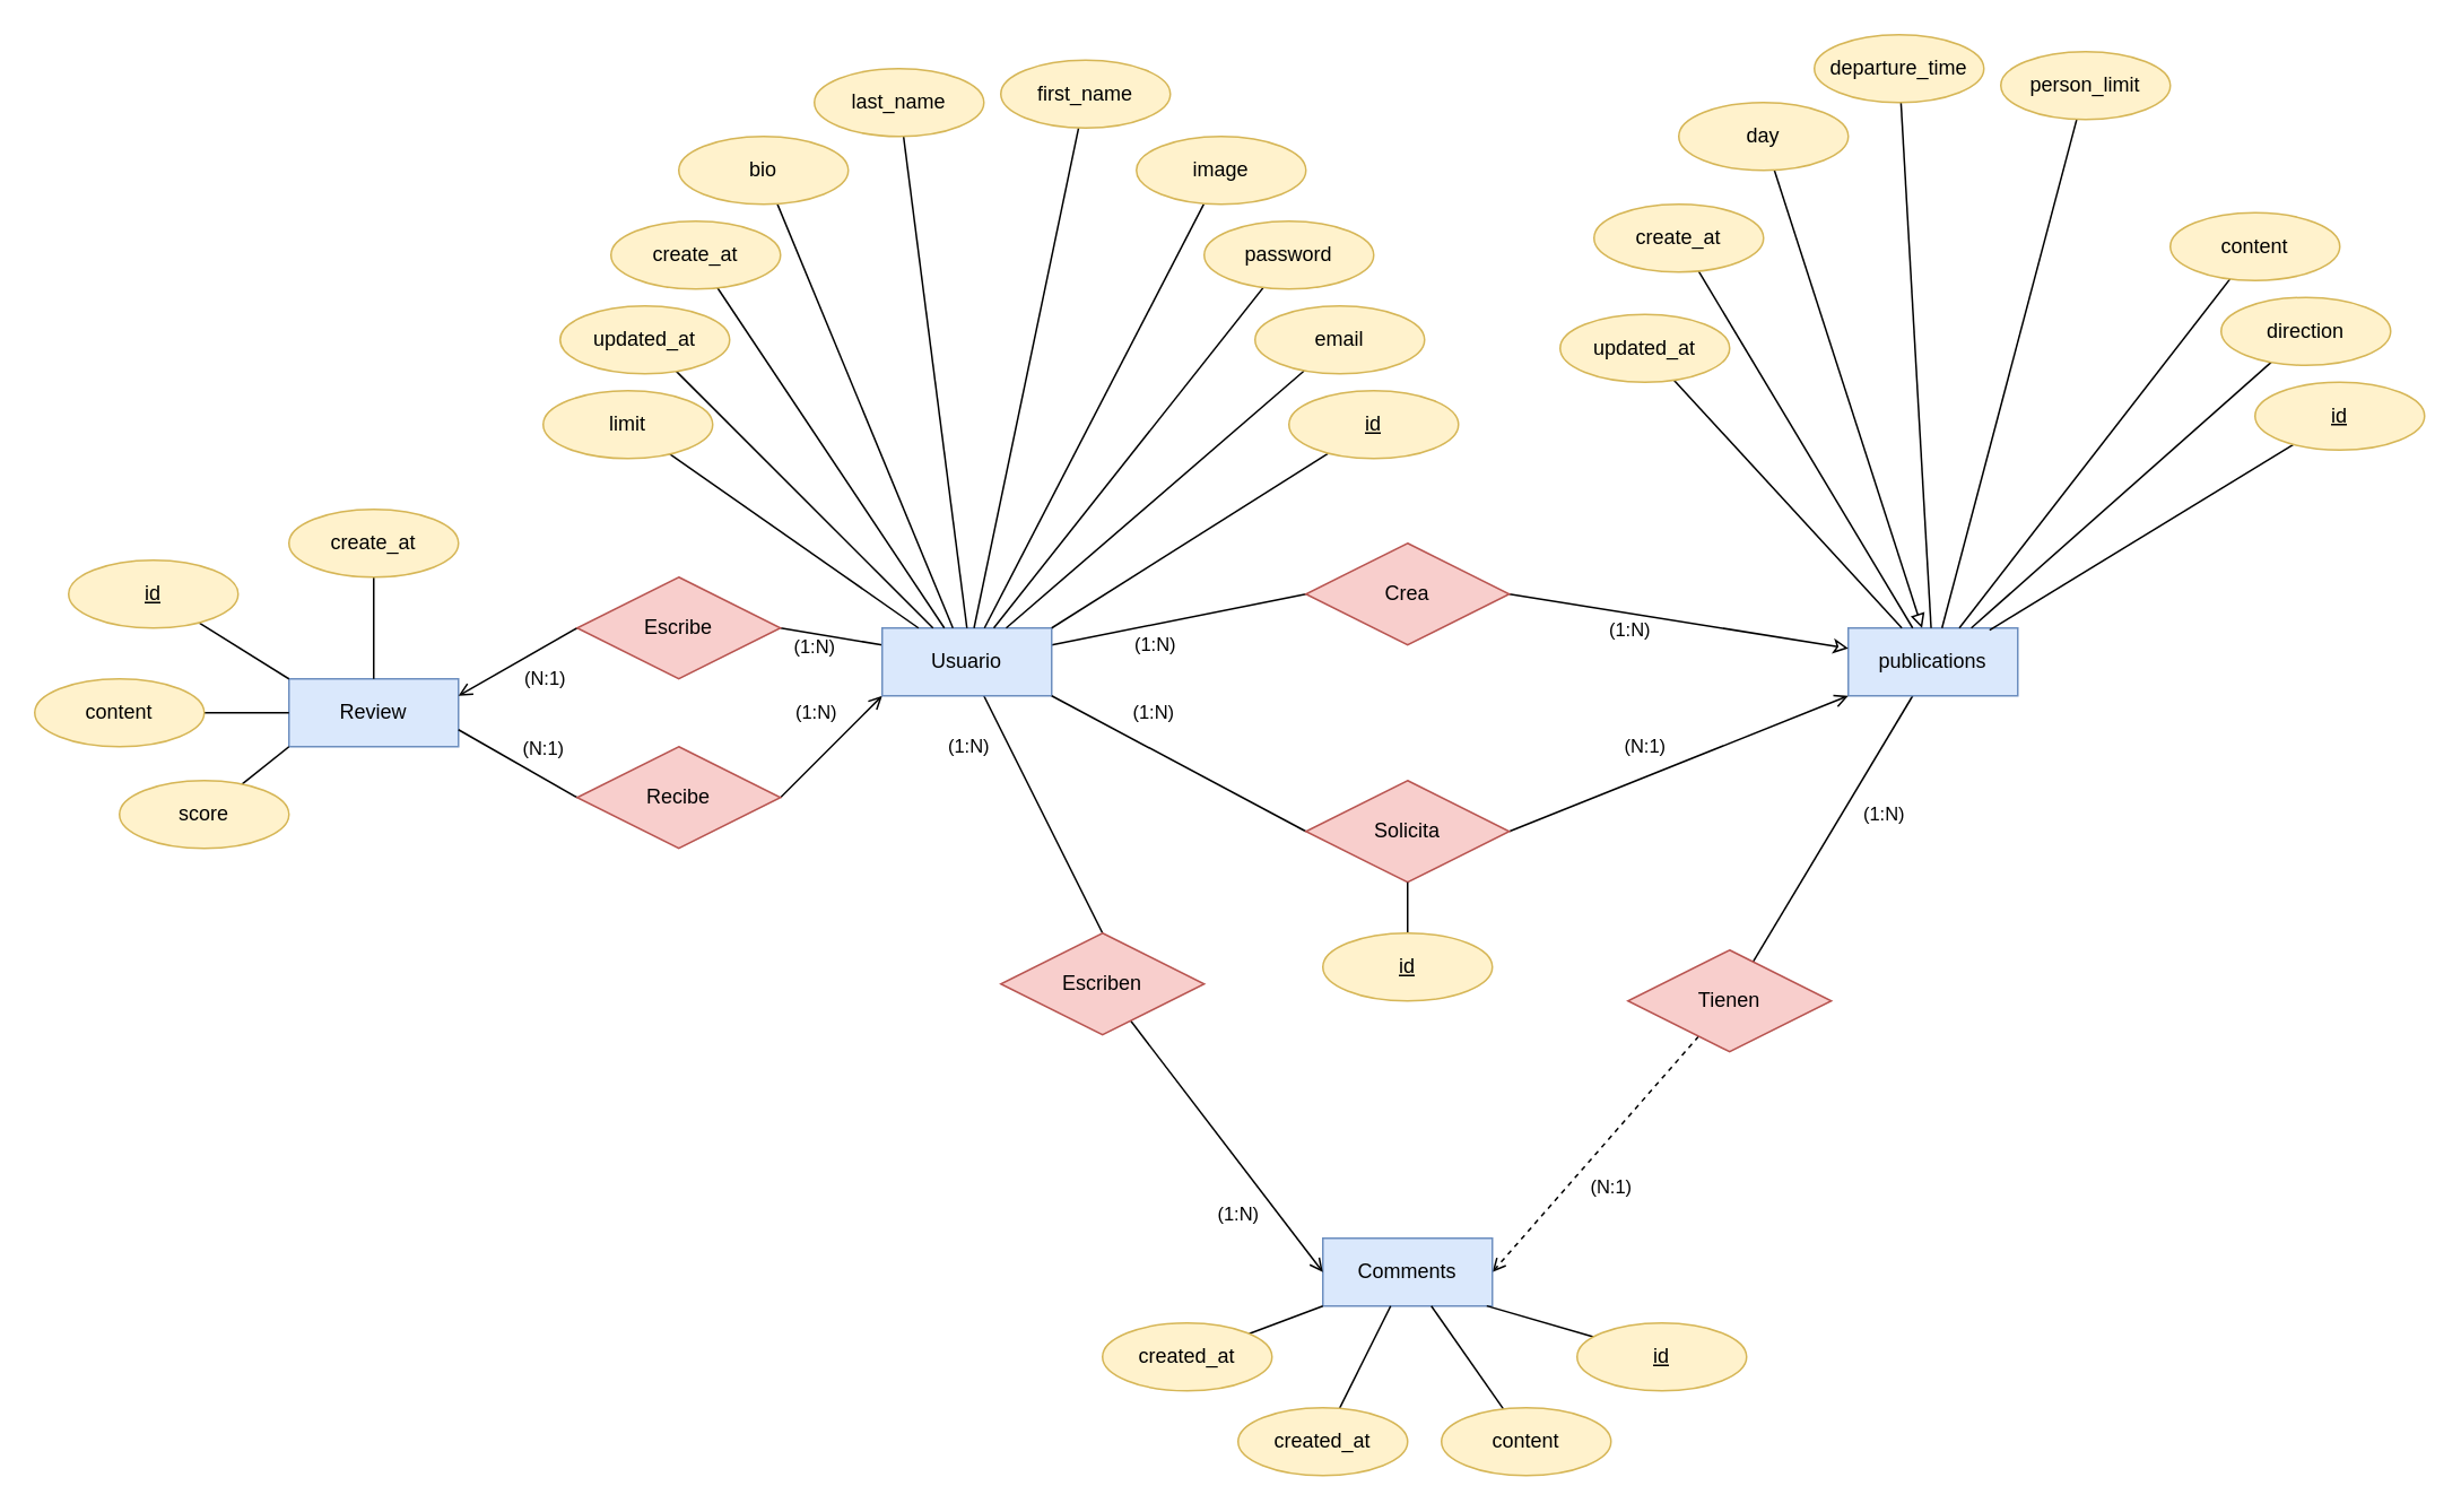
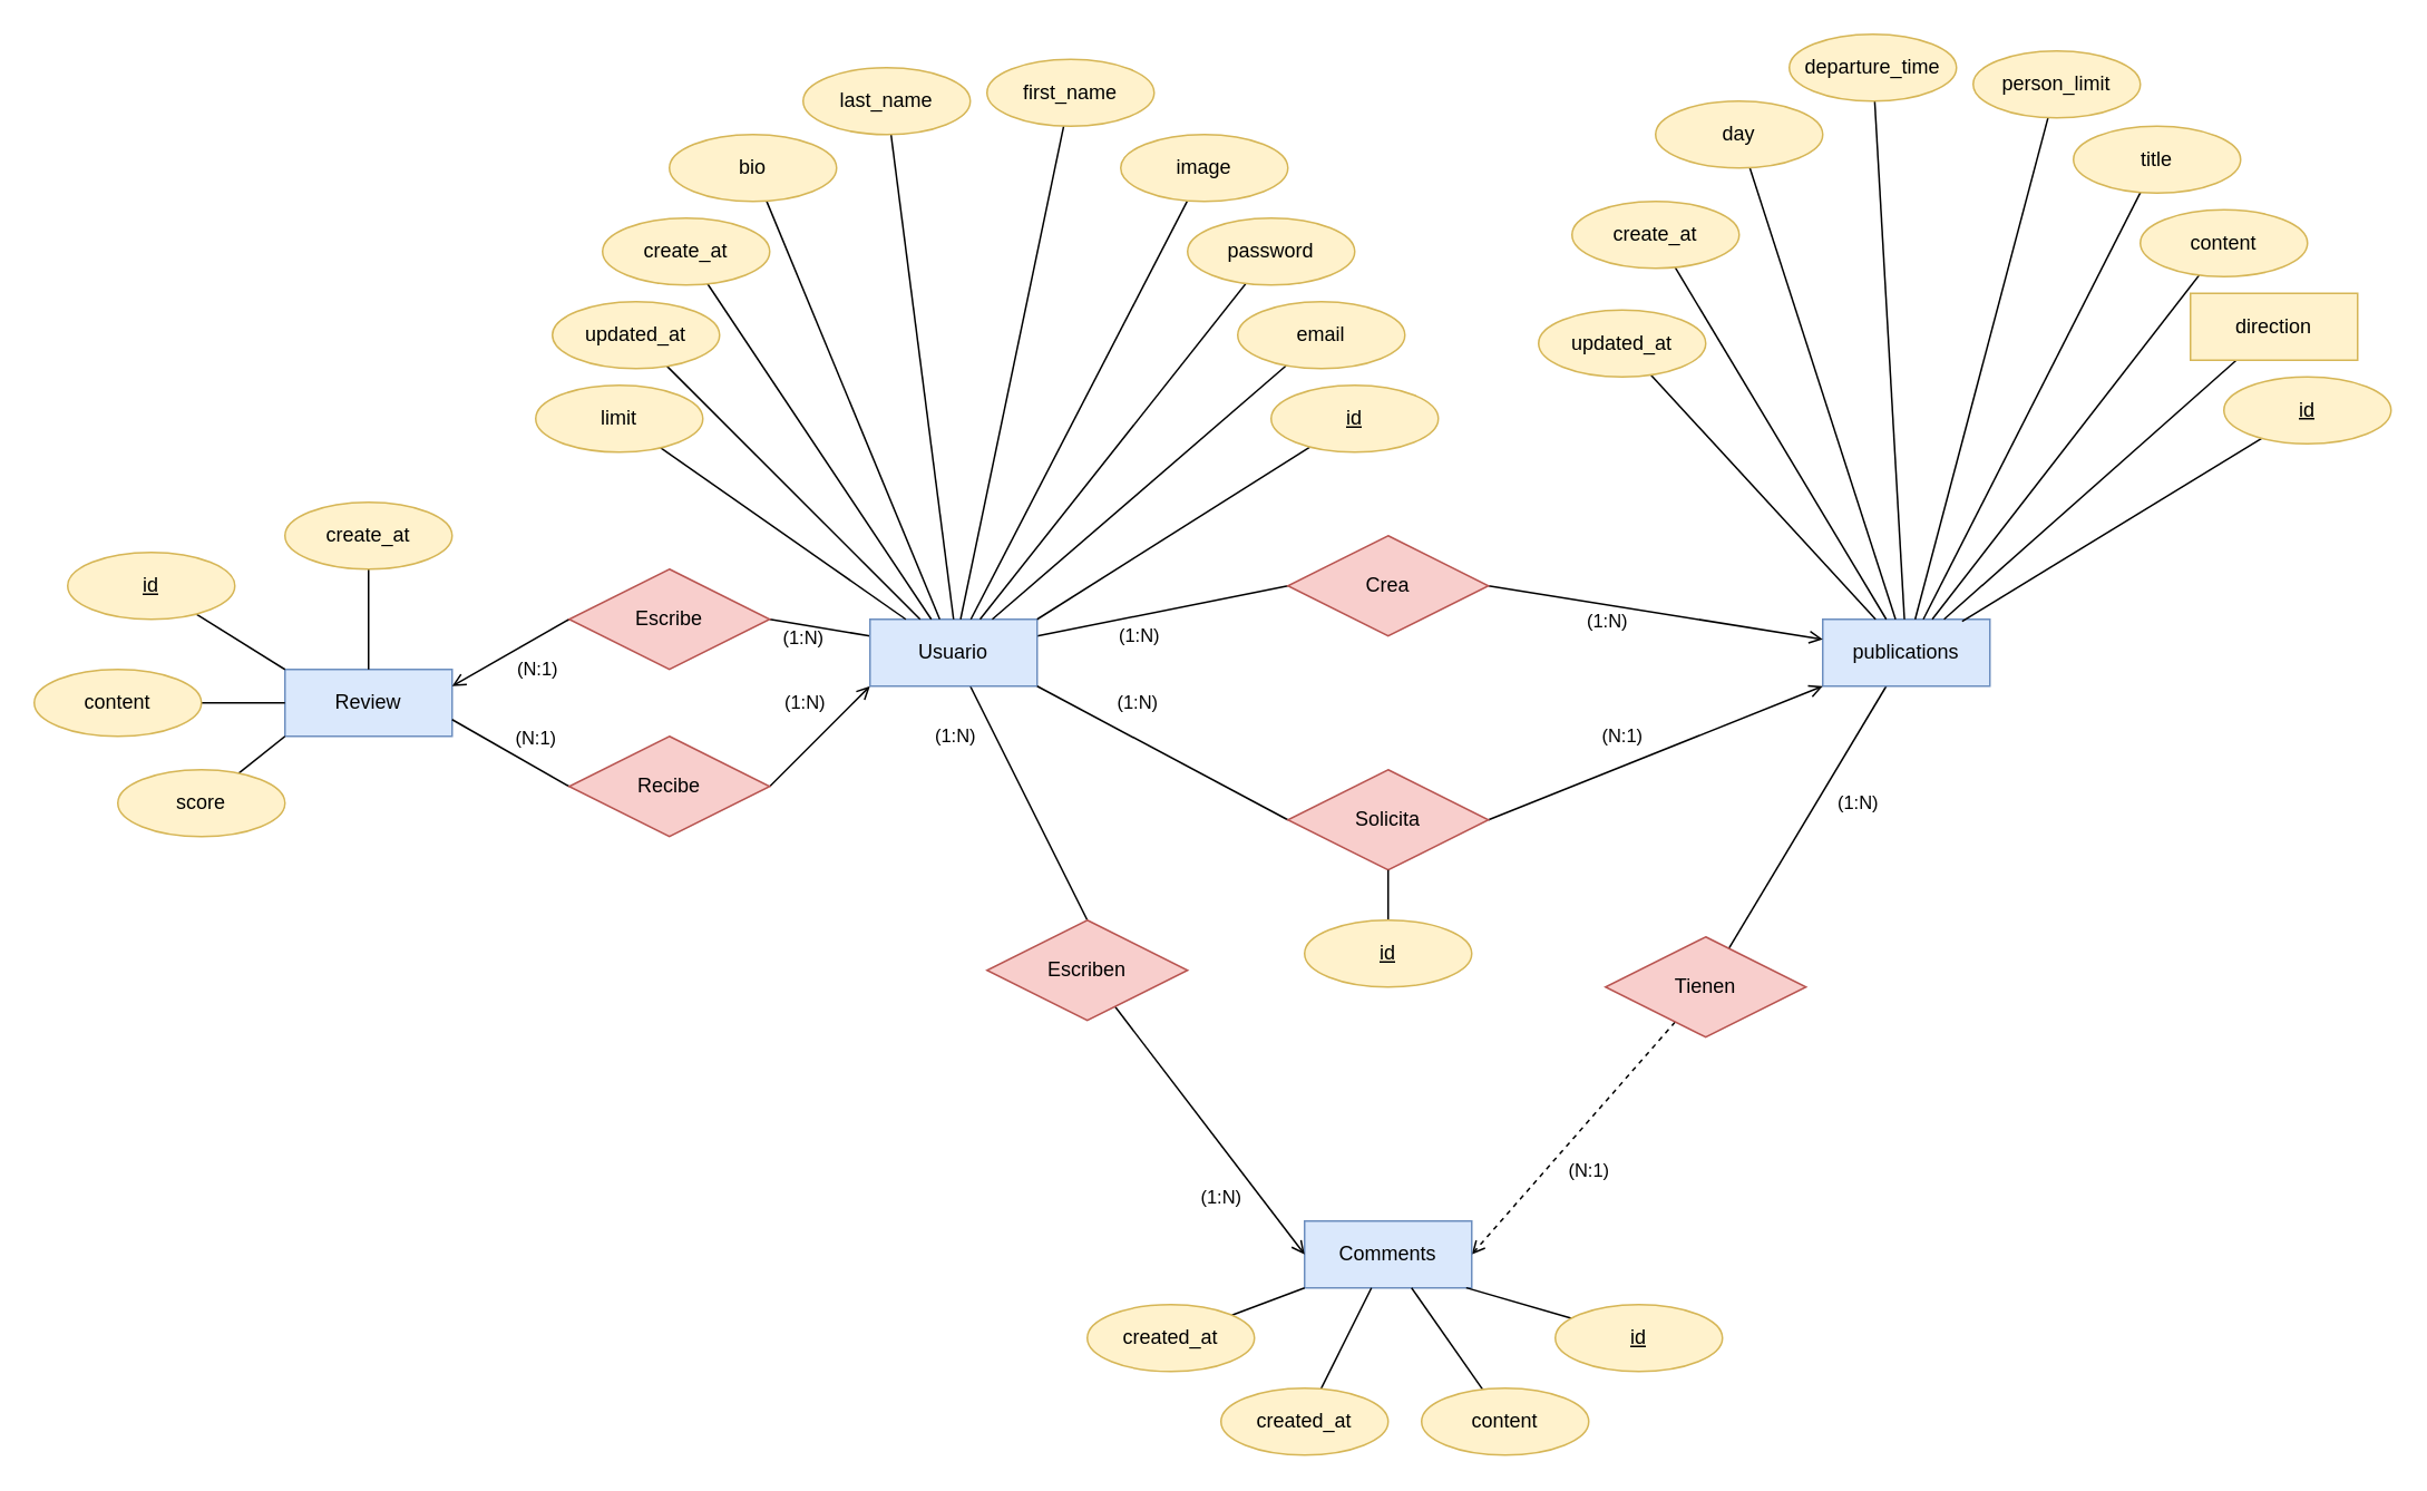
+ <mxCell id="55" value="title" style="ellipse;whiteSpace=wrap;html=1;align=center;fillColor=#fff2cc;strokeColor=#d6b656;fontColor=#000000;labelBackgroundColor=none;" vertex="1" parent="1"><mxGeometry x="1240" y="75" width="100" height="40" as="geometry" /></mxCell>
- <mxCell id="59" value="direction" style="ellipse;whiteSpace=wrap;html=1;align=center;fillColor=#fff2cc;strokeColor=#d6b656;fontColor=#000000;labelBackgroundColor=none;" vertex="1" parent="1"><mxGeometry x="1310" y="175" width="100" height="40" as="geometry" /></mxCell>
+ <mxCell id="59" value="direction" style="whiteSpace=wrap;html=1;align=center;fillColor=#fff2cc;strokeColor=#d6b656;fontColor=#000000;labelBackgroundColor=none;rounded=0;" vertex="1" parent="1"><mxGeometry x="1310" y="175" width="100" height="40" as="geometry" /></mxCell>
+ <mxCell id="54" style="edgeStyle=none;html=1;endArrow=none;endFill=0;strokeColor=#000000;labelBackgroundColor=none;fontColor=#000000;" edge="1" parent="1" source="55" target="33"><mxGeometry relative="1" as="geometry"><mxPoint x="1150.345" y="365" as="targetPoint" /></mxGeometry></mxCell>
- <mxCell id="48" style="edgeStyle=none;html=1;endArrow=block;endFill=0;strokeColor=#000000;labelBackgroundColor=none;fontColor=#000000;" edge="1" parent="1" source="49" target="33"><mxGeometry relative="1" as="geometry"><mxPoint x="1131.724" y="365" as="targetPoint" /></mxGeometry></mxCell>
+ <mxCell id="48" style="edgeStyle=none;html=1;endArrow=none;endFill=0;strokeColor=#000000;labelBackgroundColor=none;fontColor=#000000;" edge="1" parent="1" source="49" target="33"><mxGeometry relative="1" as="geometry"><mxPoint x="1131.724" y="365" as="targetPoint" /></mxGeometry></mxCell>
- <mxCell id="34" style="edgeStyle=none;html=1;endArrow=classic;endFill=0;strokeColor=#000000;exitX=1;exitY=0.5;exitDx=0;exitDy=0;labelBackgroundColor=none;fontColor=#000000;" edge="1" parent="1" source="36" target="33"><mxGeometry relative="1" as="geometry" /></mxCell>
+ <mxCell id="34" style="edgeStyle=none;html=1;endArrow=open;endFill=0;strokeColor=#000000;exitX=1;exitY=0.5;exitDx=0;exitDy=0;labelBackgroundColor=none;fontColor=#000000;" edge="1" parent="1" source="36" target="33"><mxGeometry relative="1" as="geometry" /></mxCell>
